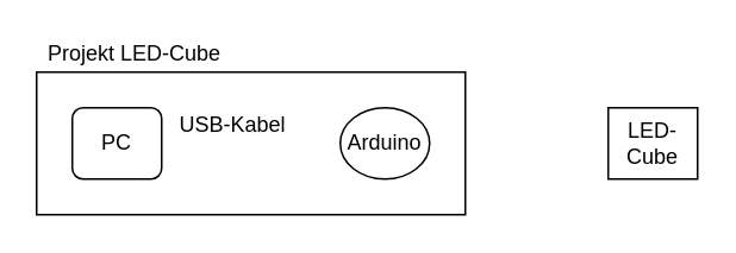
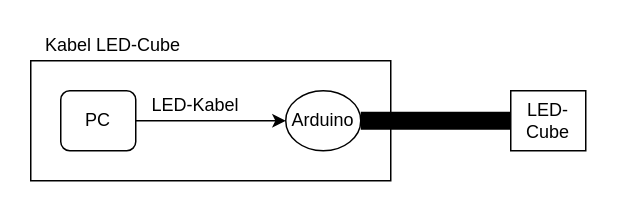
- <mxCell id="9" style="text;html=1;strokeColor=none;fillColor=none;align=center;verticalAlign=middle;whiteSpace=wrap;rounded=0;" value="Projekt LED-Cube" parent="1" vertex="1"><mxGeometry width="110" as="geometry" height="20" y="20" x="20" /></mxCell>
+ <mxCell id="9" style="text;html=1;strokeColor=none;fillColor=none;align=center;verticalAlign=middle;whiteSpace=wrap;rounded=0;" value="Kabel LED-Cube" parent="1" vertex="1"><mxGeometry width="110" as="geometry" height="20" y="20" x="20" /></mxCell>
- <mxCell id="6" style="text;html=1;strokeColor=none;fillColor=none;align=center;verticalAlign=middle;whiteSpace=wrap;rounded=0;" value="USB-Kabel" parent="1" vertex="1"><mxGeometry width="80" as="geometry" height="20" y="60" x="90" /></mxCell>
+ <mxCell id="6" style="text;html=1;strokeColor=none;fillColor=none;align=center;verticalAlign=middle;whiteSpace=wrap;rounded=0;" value="LED-Kabel" parent="1" vertex="1"><mxGeometry width="80" as="geometry" height="20" y="60" x="90" /></mxCell>
+ <mxCell id="2" style="edgeStyle=orthogonalEdgeStyle;rounded=0;orthogonalLoop=1;jettySize=auto;html=1;" target="4" value="" parent="1" source="3" edge="1"><mxGeometry as="geometry" relative="1" /></mxCell>
+ <mxCell id="7" style="endArrow=none;html=1;exitX=1;exitY=0.5;exitDx=0;exitDy=0;entryX=0;entryY=0.5;entryDx=0;entryDy=0;strokeWidth=12;" target="5" value="" parent="1" source="4" edge="1"><mxGeometry width="50" as="geometry" relative="1" height="50"><mxPoint as="sourcePoint" y="170" x="40" /><mxPoint as="targetPoint" y="160" x="290" /></mxGeometry></mxCell>
